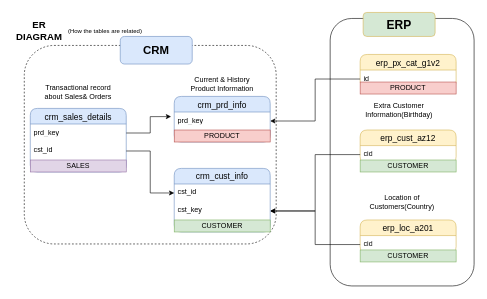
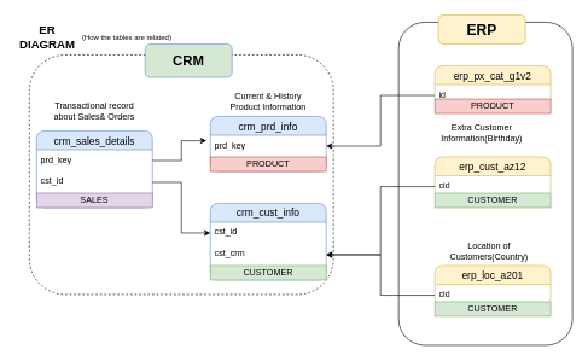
- <mxCell id="34" value="ERP" style="rounded=1;whiteSpace=wrap;html=1;fillColor=#d5e8d4;strokeColor=#d6b656;fontStyle=1;fontSize=20;" vertex="1" parent="1"><mxGeometry x="605" y="20" width="120" height="40" as="geometry" /></mxCell>
+ <mxCell id="34" value="ERP" style="rounded=1;whiteSpace=wrap;html=1;fillColor=#fff2cc;strokeColor=#d6b656;fontStyle=1;fontSize=20;" vertex="1" parent="1"><mxGeometry x="605" y="20" width="120" height="40" as="geometry" /></mxCell>
- <mxCell id="32" value="CRM" style="rounded=1;whiteSpace=wrap;html=1;fillColor=#dae8fc;strokeColor=#6c8ebf;fontStyle=1;fontSize=19;" vertex="1" parent="1"><mxGeometry x="200" y="60" width="120" height="46" as="geometry" /></mxCell>
+ <mxCell id="32" value="CRM" style="rounded=1;whiteSpace=wrap;html=1;fillColor=#d5e8d4;strokeColor=#6c8ebf;fontStyle=1;fontSize=19;" vertex="1" parent="1"><mxGeometry x="200" y="60" width="120" height="46" as="geometry" /></mxCell>
- <mxCell id="14" value="Location of Customers(Country)" style="text;html=1;align=center;verticalAlign=middle;whiteSpace=wrap;rounded=0;" vertex="1" parent="1"><mxGeometry x="585" y="322" width="170" height="30" as="geometry" /></mxCell>
+ <mxCell id="14" value="Location of Customers(Country)" style="text;html=1;align=center;verticalAlign=middle;whiteSpace=wrap;rounded=0;" vertex="1" parent="1"><mxGeometry x="590" y="332" width="170" height="30" as="geometry" /></mxCell>
- <mxCell id="26" value="cst_key" style="text;strokeColor=none;fillColor=none;spacingLeft=4;spacingRight=4;overflow=hidden;rotatable=0;points=[[0,0.5],[1,0.5]];portConstraint=eastwest;fontSize=12;whiteSpace=wrap;html=1;" vertex="1" parent="24"><mxGeometry y="56" width="160" height="30" as="geometry" /></mxCell>
+ <mxCell id="26" value="cst_crm" style="text;strokeColor=none;fillColor=none;spacingLeft=4;spacingRight=4;overflow=hidden;rotatable=0;points=[[0,0.5],[1,0.5]];portConstraint=eastwest;fontSize=12;whiteSpace=wrap;html=1;" vertex="1" parent="24"><mxGeometry y="56" width="160" height="30" as="geometry" /></mxCell>
